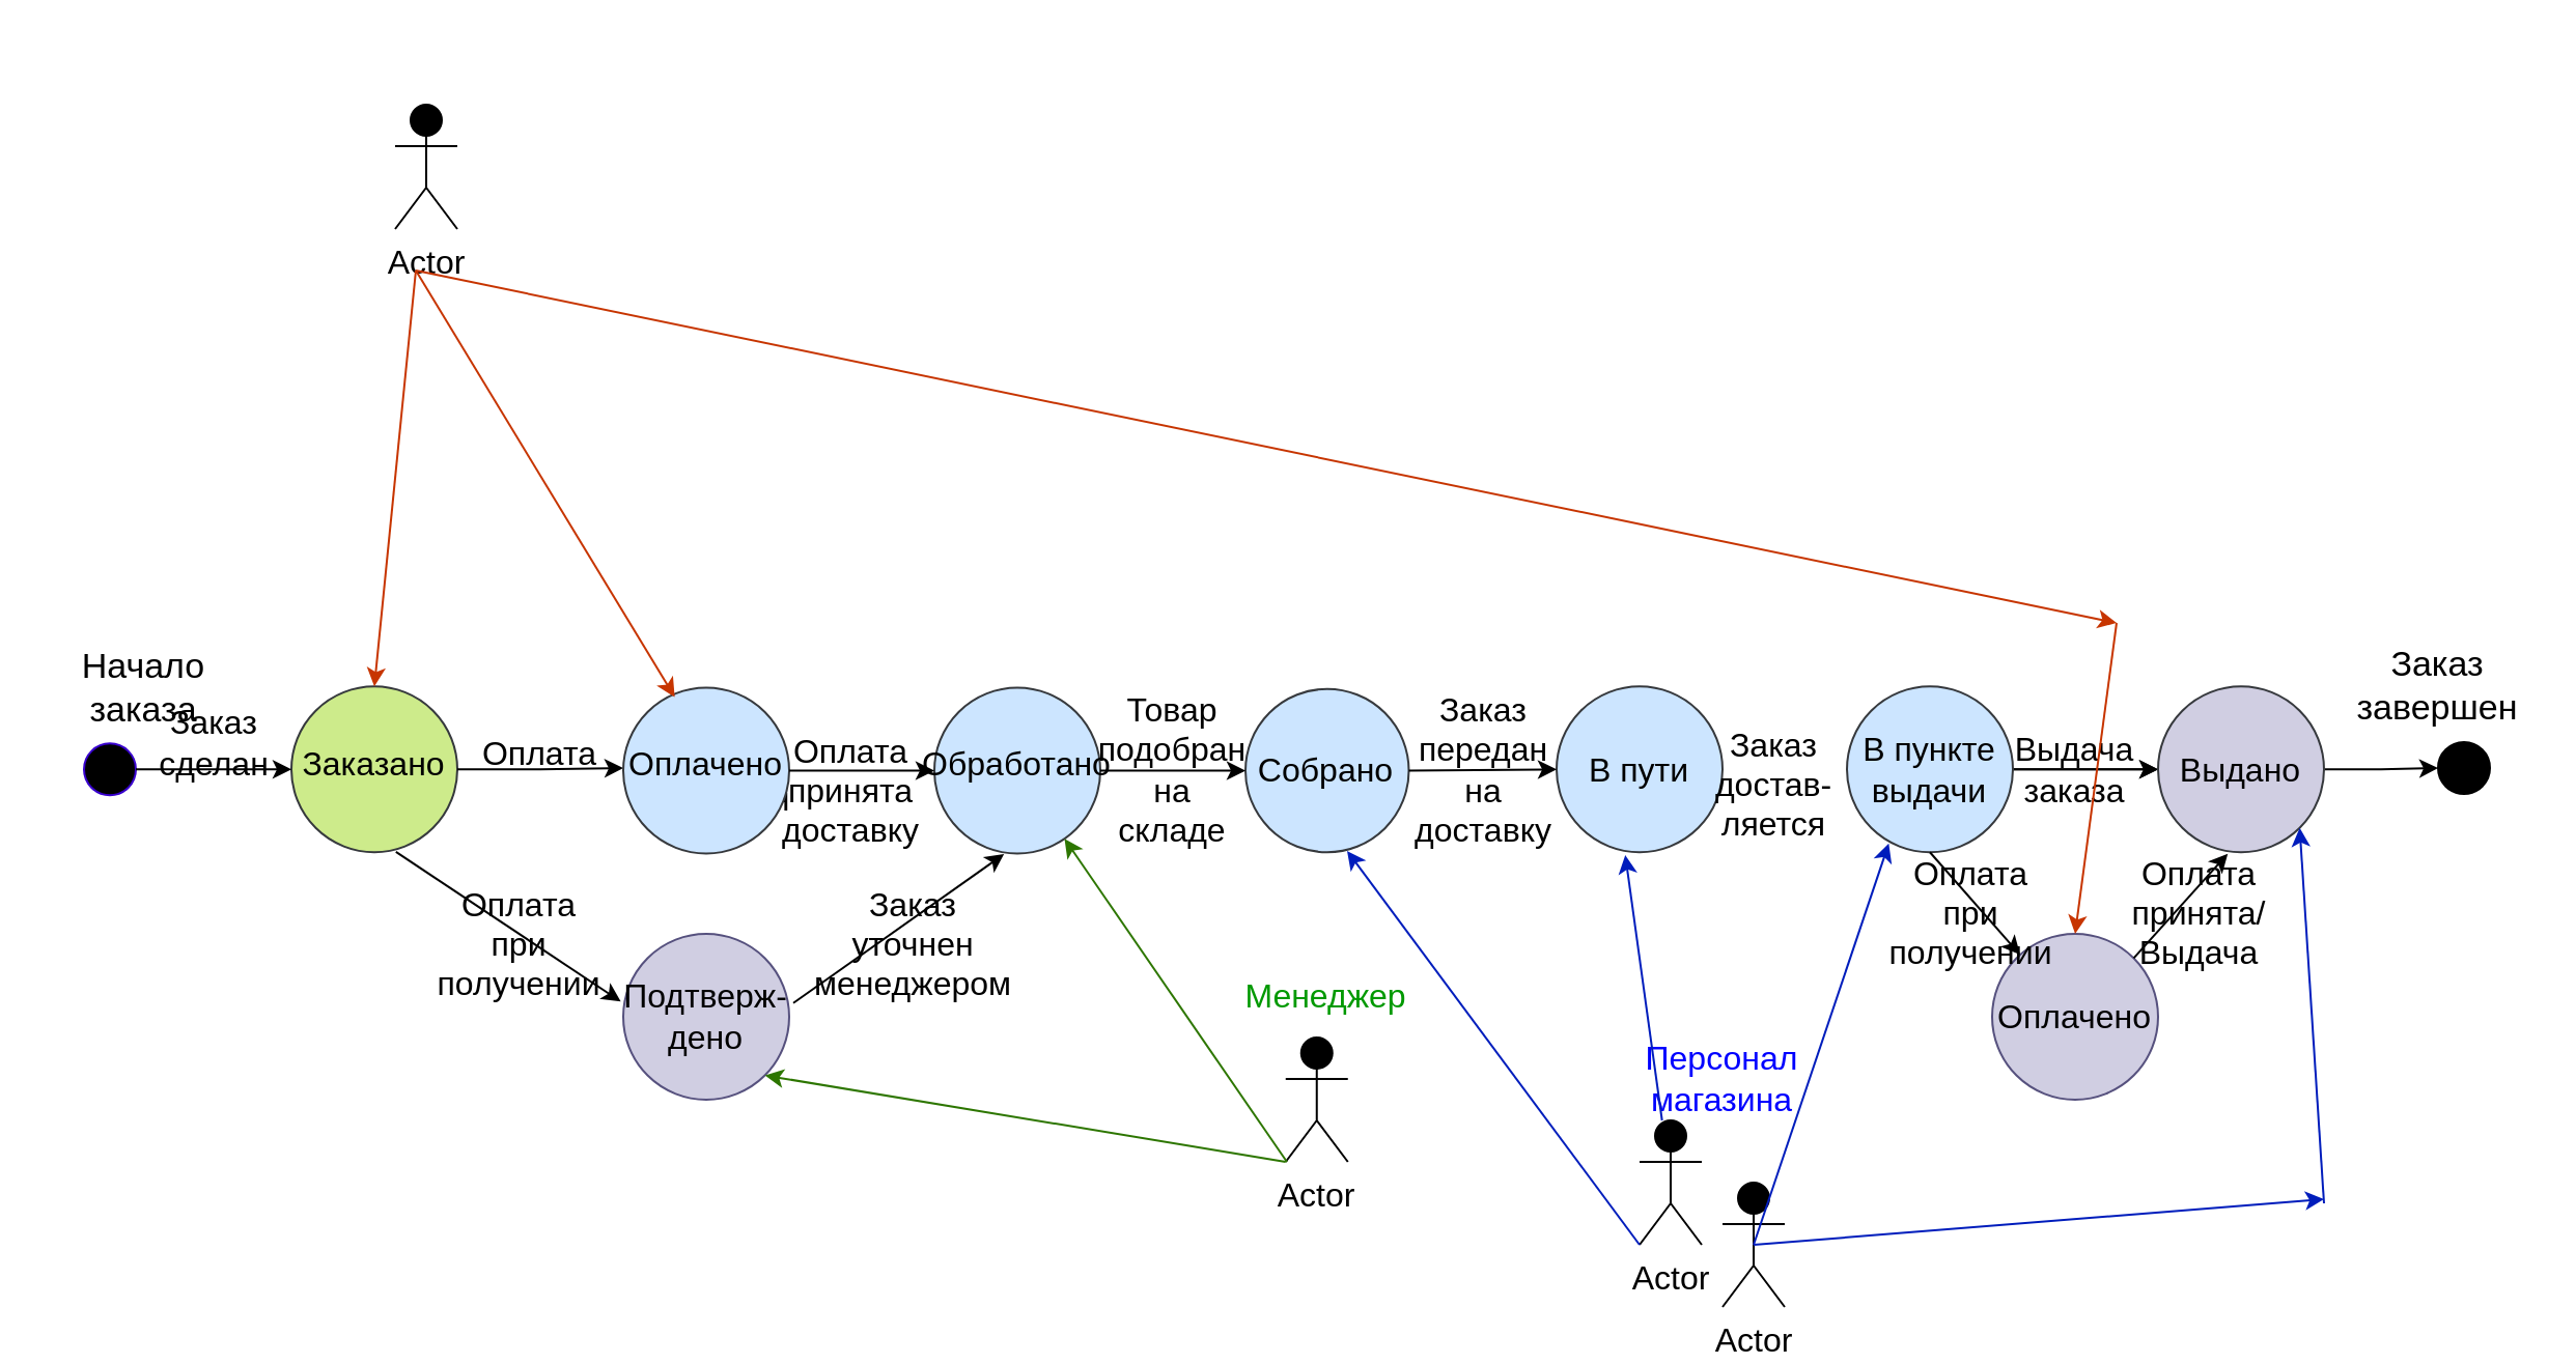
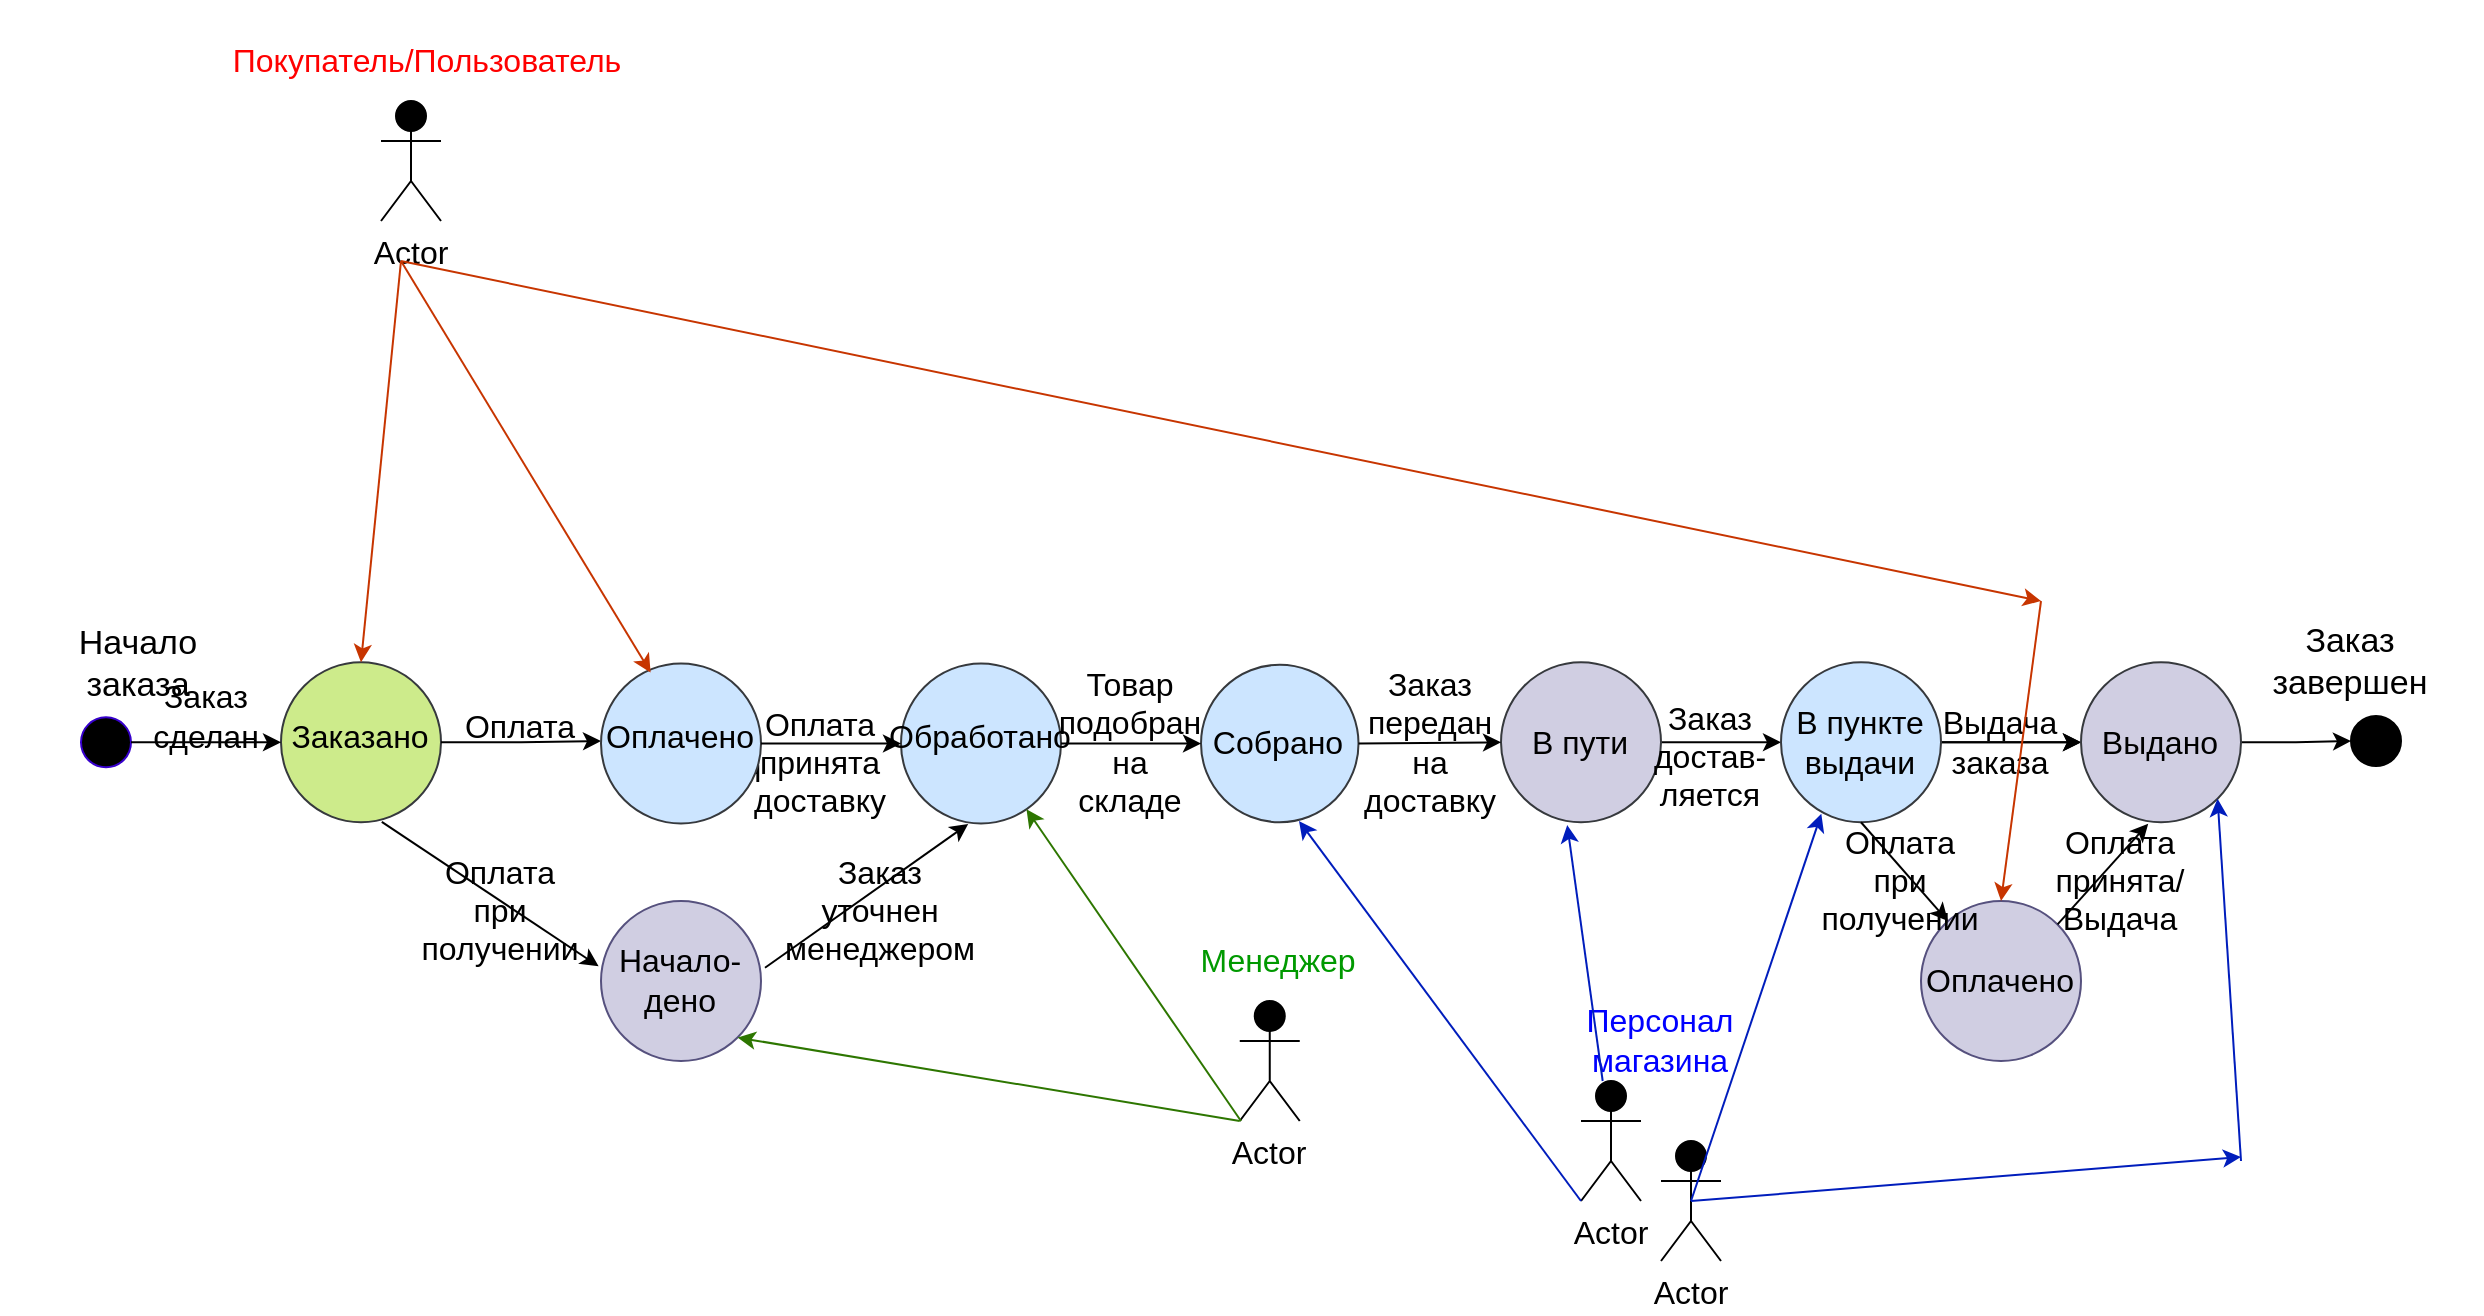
+ <mxCell id="47" value="Покупатель/Пользователь" style="text;html=1;align=center;verticalAlign=middle;resizable=0;points=[];autosize=1;fontSize=16;fontColor=#FF0000;" parent="1" vertex="1"><mxGeometry x="117.5" y="20" width="190" height="20" as="geometry" /></mxCell>
- <mxCell id="9" value="В пути" style="ellipse;whiteSpace=wrap;html=1;aspect=fixed;fontSize=16;fillColor=#cce5ff;strokeColor=#36393d;" parent="1" vertex="1"><mxGeometry x="750" y="330.63" width="80" height="80" as="geometry" /></mxCell>
+ <mxCell id="9" value="В пути" style="ellipse;whiteSpace=wrap;html=1;aspect=fixed;fontSize=16;fillColor=#d0cee2;strokeColor=#36393d;" parent="1" vertex="1"><mxGeometry x="750" y="330.63" width="80" height="80" as="geometry" /></mxCell>
+ <mxCell id="8" value="" style="edgeStyle=orthogonalEdgeStyle;rounded=0;orthogonalLoop=1;jettySize=auto;html=1;strokeColor=#000000;fontSize=16;" parent="1" source="9" target="12" edge="1"><mxGeometry relative="1" as="geometry" /></mxCell>
- <mxCell id="17" value="Подтверж-&lt;br&gt;дено" style="text;html=1;strokeColor=none;fillColor=none;align=center;verticalAlign=middle;whiteSpace=wrap;rounded=0;fontSize=16;" parent="1" vertex="1"><mxGeometry x="320" y="480" width="40" height="20" as="geometry" /></mxCell>
+ <mxCell id="17" value="Начало-&lt;br&gt;дено" style="text;html=1;strokeColor=none;fillColor=none;align=center;verticalAlign=middle;whiteSpace=wrap;rounded=0;fontSize=16;" parent="1" vertex="1"><mxGeometry x="320" y="480" width="40" height="20" as="geometry" /></mxCell>
